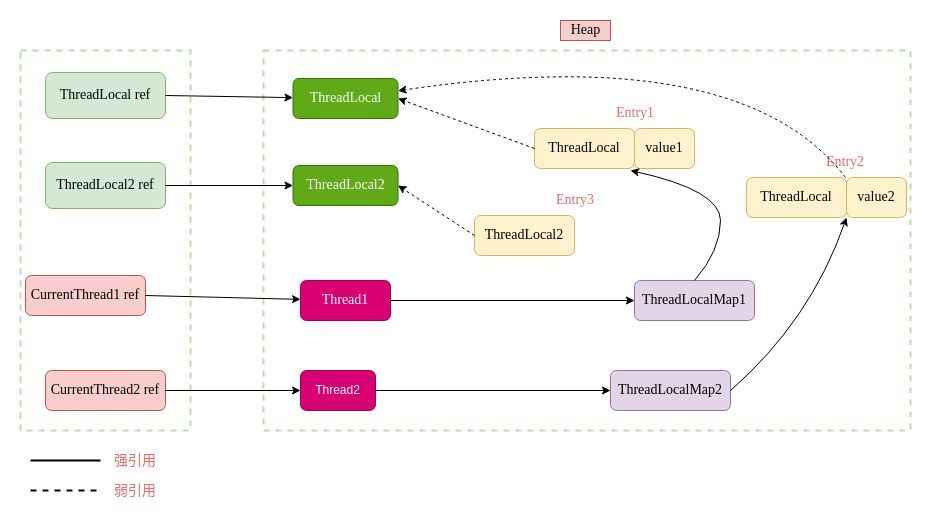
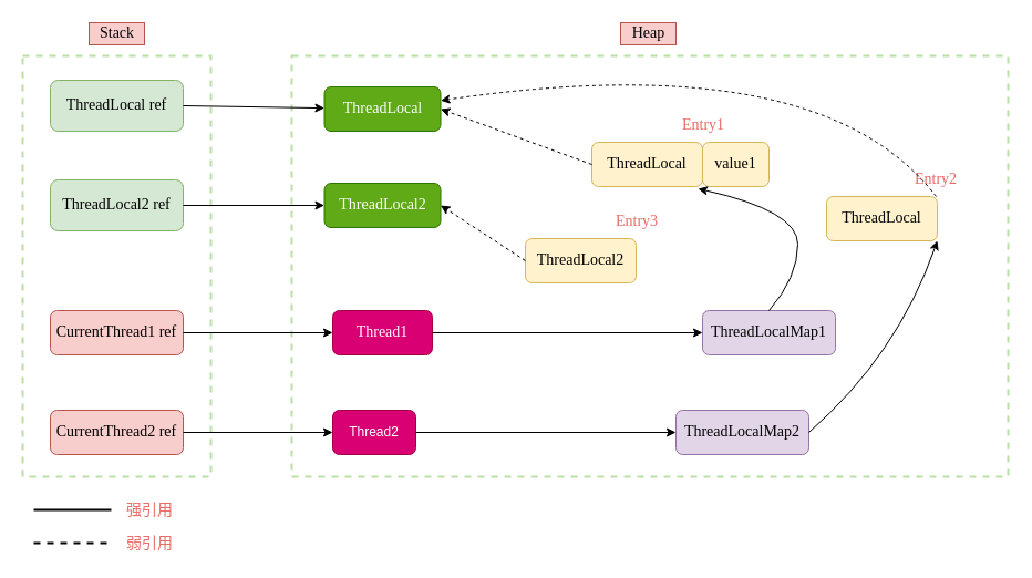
+ <mxCell id="3" value="Stack" style="text;html=1;align=center;verticalAlign=middle;resizable=0;points=[];autosize=1;fontSize=14;fontFamily=Comic Sans MS;fillColor=#f8cecc;strokeColor=#b85450;" parent="1" vertex="1"><mxGeometry x="80" y="20" width="50" height="20" as="geometry" /></mxCell>
- <mxCell id="24" value="value2" style="rounded=1;whiteSpace=wrap;html=1;fontFamily=Comic Sans MS;fontSize=14;fillColor=#fff2cc;strokeColor=#d6b656;" parent="1" vertex="1"><mxGeometry x="846" y="177" width="60" height="40" as="geometry" /></mxCell>
- <mxCell id="5" value="CurrentThread1 ref" style="rounded=1;whiteSpace=wrap;html=1;fontFamily=Comic Sans MS;fontSize=14;fillColor=#f8cecc;strokeColor=#b85450;" parent="1" vertex="1"><mxGeometry x="25" y="275" width="120" height="40" as="geometry" /></mxCell>
+ <mxCell id="5" value="CurrentThread1 ref" style="rounded=1;whiteSpace=wrap;html=1;fontFamily=Comic Sans MS;fontSize=14;fillColor=#f8cecc;strokeColor=#b85450;" parent="1" vertex="1"><mxGeometry x="45" y="280" width="120" height="40" as="geometry" /></mxCell>
